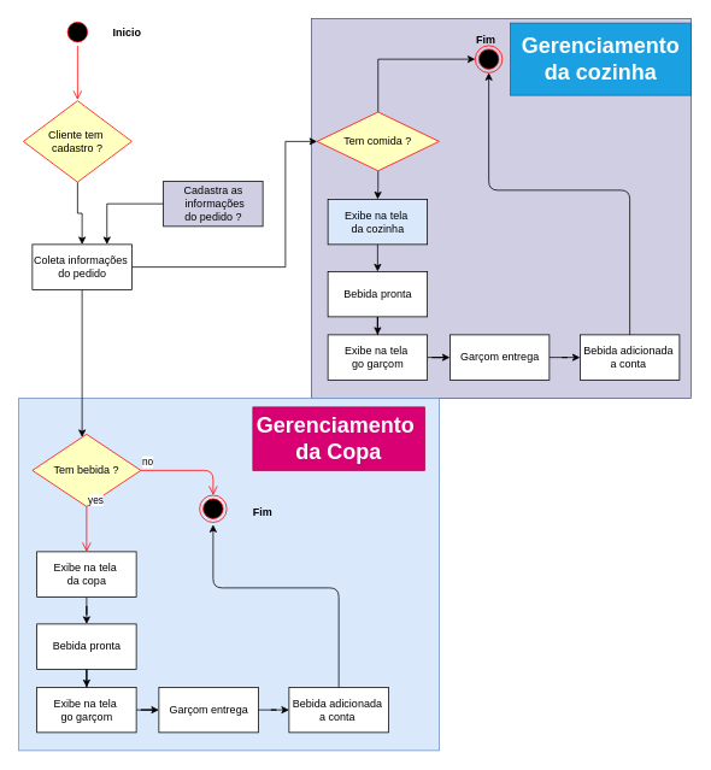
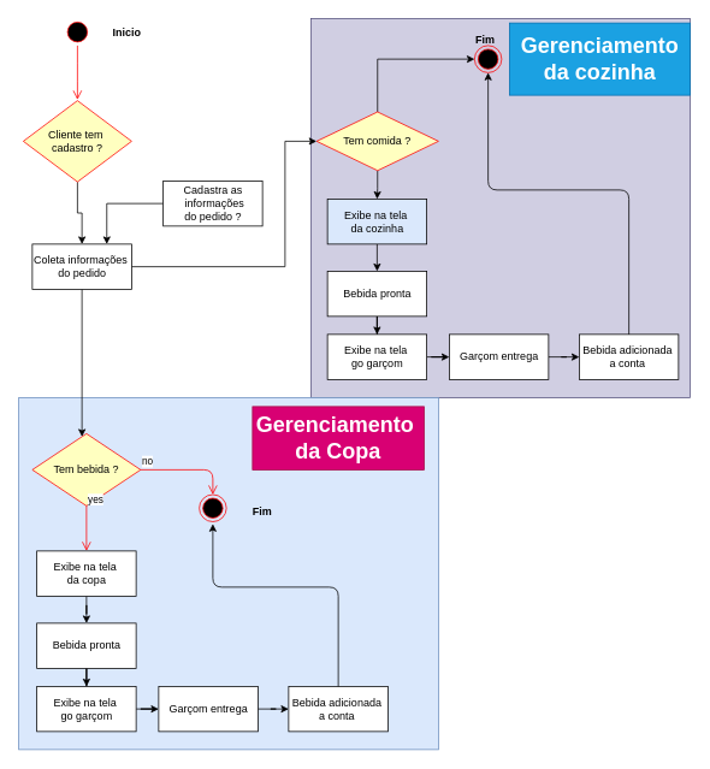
- <mxCell id="30" value="Cadastra as&lt;br&gt;&amp;nbsp;informações&lt;br&gt;do pedido ?" style="html=1;fillColor=#d0cee2;" vertex="1" parent="1"><mxGeometry x="180" y="200" width="110" height="50" as="geometry" /></mxCell>
+ <mxCell id="30" value="Cadastra as&lt;br&gt;&amp;nbsp;informações&lt;br&gt;do pedido ?" style="html=1;" vertex="1" parent="1"><mxGeometry x="180" y="200" width="110" height="50" as="geometry" /></mxCell>
